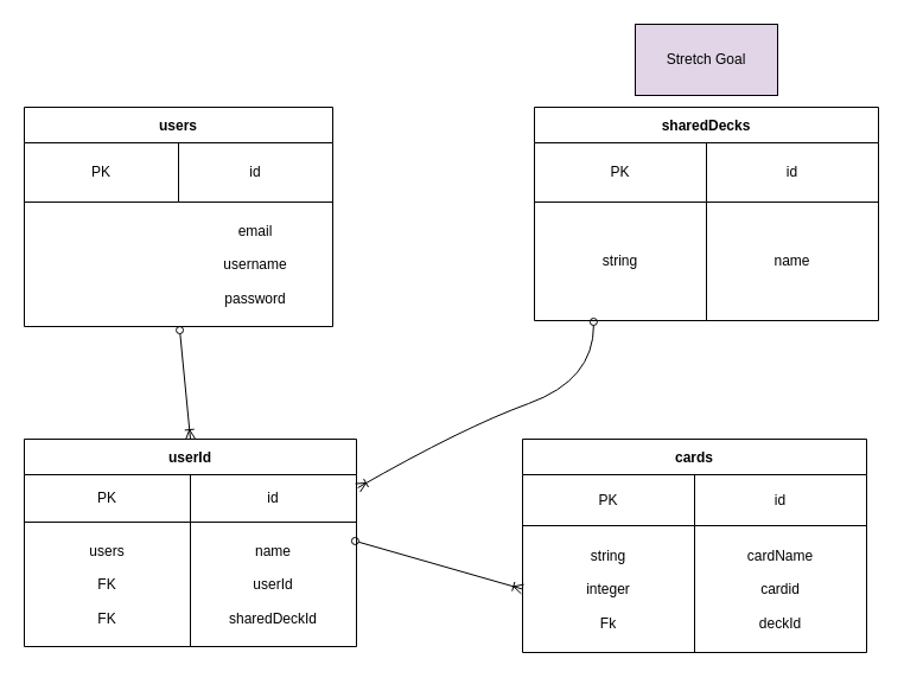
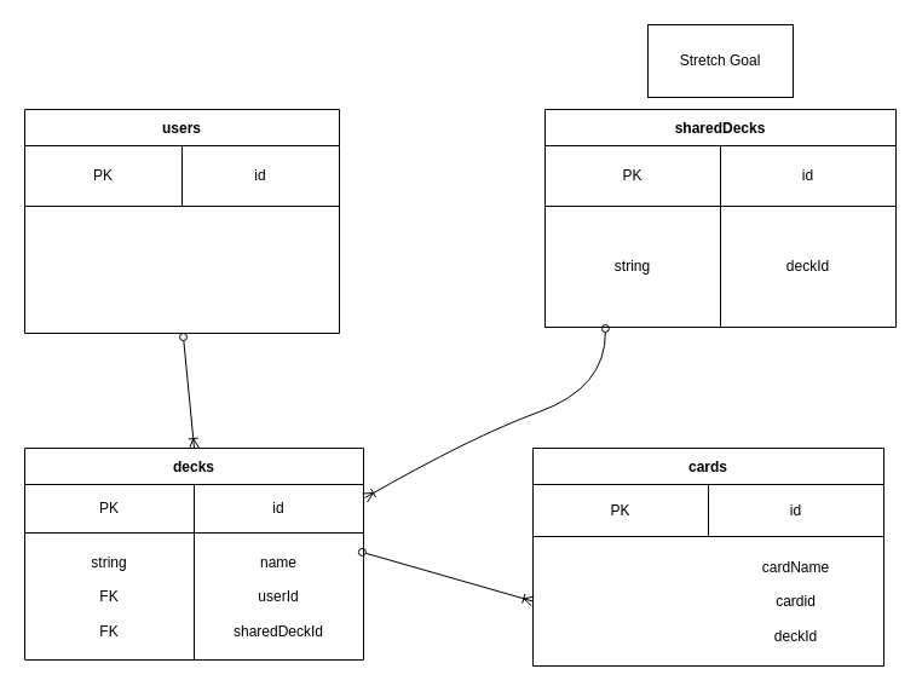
- <mxCell id="32" value="Stretch Goal" style="rounded=0;whiteSpace=wrap;html=1;fillColor=#e1d5e7;" vertex="1" parent="1"><mxGeometry x="535" y="20" width="120" height="60" as="geometry" /></mxCell>
+ <mxCell id="32" value="Stretch Goal" style="rounded=0;whiteSpace=wrap;html=1;" vertex="1" parent="1"><mxGeometry x="535" y="20" width="120" height="60" as="geometry" /></mxCell>
- <mxCell id="21" value="name" style="shape=partialRectangle;html=1;whiteSpace=wrap;connectable=0;fillColor=none;top=0;left=0;bottom=0;right=0;overflow=hidden;pointerEvents=1;" vertex="1" parent="19"><mxGeometry x="145" width="145" height="100" as="geometry"><mxRectangle width="145" height="100" as="alternateBounds" /></mxGeometry></mxCell>
+ <mxCell id="21" value="deckId" style="shape=partialRectangle;html=1;whiteSpace=wrap;connectable=0;fillColor=none;top=0;left=0;bottom=0;right=0;overflow=hidden;pointerEvents=1;" vertex="1" parent="19"><mxGeometry x="145" width="145" height="100" as="geometry"><mxRectangle width="145" height="100" as="alternateBounds" /></mxGeometry></mxCell>
- <mxCell id="7" value="email&lt;br&gt;&lt;br&gt;username&lt;br&gt;&lt;br&gt;password" style="shape=partialRectangle;html=1;whiteSpace=wrap;connectable=0;fillColor=none;top=0;left=0;bottom=0;right=0;overflow=hidden;pointerEvents=1;" vertex="1" parent="6"><mxGeometry x="130" width="130" height="105" as="geometry"><mxRectangle width="130" height="105" as="alternateBounds" /></mxGeometry></mxCell>
- <mxCell id="8" value="userId" style="shape=table;startSize=30;container=1;collapsible=0;childLayout=tableLayout;fontStyle=1;align=center;pointerEvents=1;" vertex="1" parent="1"><mxGeometry x="20" y="370" width="280" height="175" as="geometry" /></mxCell>
+ <mxCell id="8" value="decks" style="shape=table;startSize=30;container=1;collapsible=0;childLayout=tableLayout;fontStyle=1;align=center;pointerEvents=1;" vertex="1" parent="1"><mxGeometry x="20" y="370" width="280" height="175" as="geometry" /></mxCell>
- <mxCell id="13" value="users&lt;br&gt;&lt;br&gt;FK&lt;br&gt;&lt;br&gt;FK" style="shape=partialRectangle;html=1;whiteSpace=wrap;connectable=0;fillColor=none;top=0;left=0;bottom=0;right=0;overflow=hidden;pointerEvents=1;" vertex="1" parent="12"><mxGeometry width="140" height="105" as="geometry"><mxRectangle width="140" height="105" as="alternateBounds" /></mxGeometry></mxCell>
+ <mxCell id="13" value="string&lt;br&gt;&lt;br&gt;FK&lt;br&gt;&lt;br&gt;FK" style="shape=partialRectangle;html=1;whiteSpace=wrap;connectable=0;fillColor=none;top=0;left=0;bottom=0;right=0;overflow=hidden;pointerEvents=1;" vertex="1" parent="12"><mxGeometry width="140" height="105" as="geometry"><mxRectangle width="140" height="105" as="alternateBounds" /></mxGeometry></mxCell>
- <mxCell id="27" value="string&lt;br&gt;&lt;br&gt;integer&lt;br&gt;&lt;br&gt;Fk" style="shape=partialRectangle;html=1;whiteSpace=wrap;connectable=0;fillColor=none;top=0;left=0;bottom=0;right=0;overflow=hidden;pointerEvents=1;" vertex="1" parent="26"><mxGeometry width="145" height="107" as="geometry"><mxRectangle width="145" height="107" as="alternateBounds" /></mxGeometry></mxCell>
